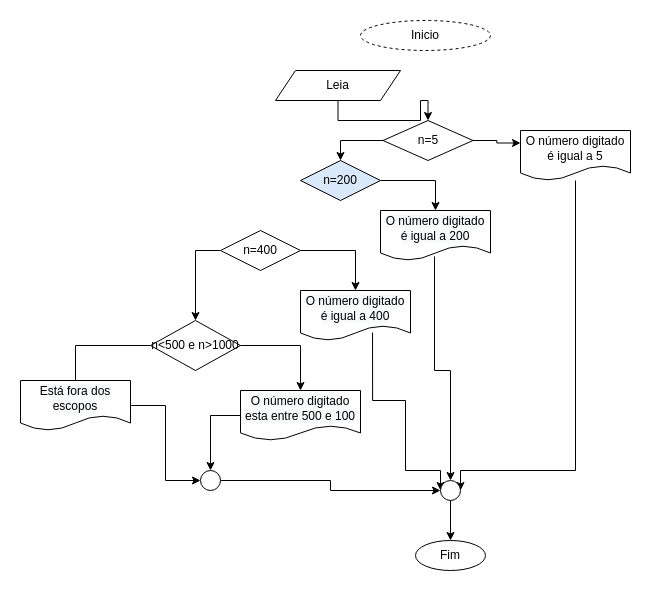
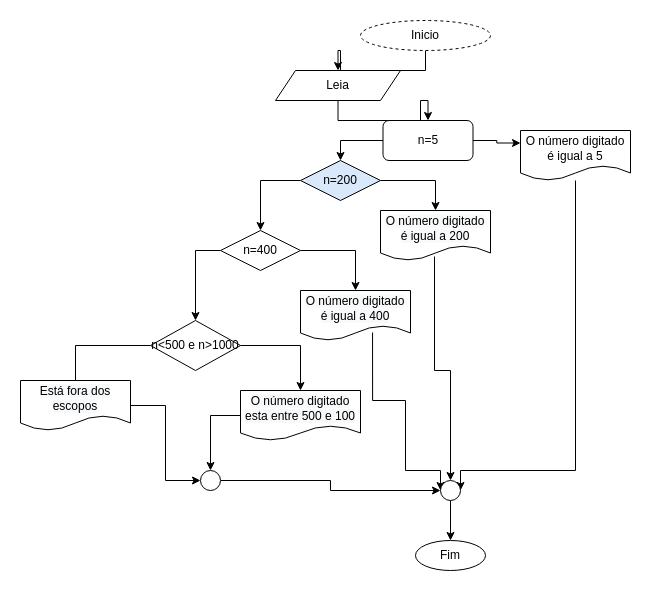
+ <mxCell id="2" style="edgeStyle=orthogonalEdgeStyle;rounded=0;orthogonalLoop=1;jettySize=auto;html=1;exitX=0.5;exitY=1;exitDx=0;exitDy=0;entryX=0.5;entryY=0;entryDx=0;entryDy=0;" edge="1" parent="1" source="3" target="5"><mxGeometry relative="1" as="geometry" /></mxCell>
- <mxCell id="8" value="n=5" style="rhombus;whiteSpace=wrap;html=1;" vertex="1" parent="1"><mxGeometry x="382.5" y="120" width="90" height="40" as="geometry" /></mxCell>
+ <mxCell id="8" value="n=5" style="whiteSpace=wrap;html=1;rounded=1;" vertex="1" parent="1"><mxGeometry x="382.5" y="120" width="90" height="40" as="geometry" /></mxCell>
+ <mxCell id="11" style="edgeStyle=orthogonalEdgeStyle;rounded=0;orthogonalLoop=1;jettySize=auto;html=1;exitX=0;exitY=0.5;exitDx=0;exitDy=0;" edge="1" parent="1" source="13" target="18"><mxGeometry relative="1" as="geometry" /></mxCell>
